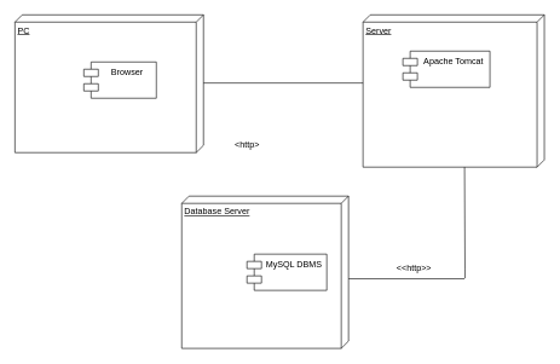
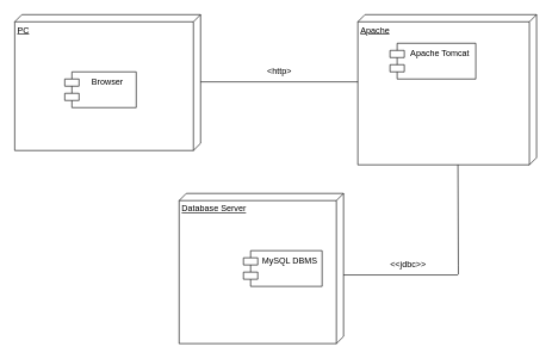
- <mxCell id="3" value="Server" style="verticalAlign=top;align=left;spacingTop=8;spacingLeft=2;spacingRight=12;shape=cube;size=10;direction=south;fontStyle=4;html=1;" vertex="1" parent="1"><mxGeometry x="500" y="20" width="250" height="210" as="geometry" /></mxCell>
+ <mxCell id="3" value="Apache" style="verticalAlign=top;align=left;spacingTop=8;spacingLeft=2;spacingRight=12;shape=cube;size=10;direction=south;fontStyle=4;html=1;" vertex="1" parent="1"><mxGeometry x="500" y="20" width="250" height="210" as="geometry" /></mxCell>
- <mxCell id="5" value="Apache Tomcat" style="shape=module;align=left;spacingLeft=20;align=center;verticalAlign=top;" vertex="1" parent="1"><mxGeometry x="555" y="70" width="120" height="50" as="geometry" /></mxCell>
+ <mxCell id="5" value="Apache Tomcat" style="shape=module;align=left;spacingLeft=20;align=center;verticalAlign=top;" vertex="1" parent="1"><mxGeometry x="545" y="60" width="120" height="50" as="geometry" /></mxCell>
- <mxCell id="6" value="Browser" style="shape=module;align=left;spacingLeft=20;align=center;verticalAlign=top;" vertex="1" parent="1"><mxGeometry x="115" y="85" width="100" height="50" as="geometry" /></mxCell>
+ <mxCell id="6" value="Browser" style="shape=module;align=left;spacingLeft=20;align=center;verticalAlign=top;" vertex="1" parent="1"><mxGeometry x="90" y="100" width="100" height="50" as="geometry" /></mxCell>
- <mxCell id="12" value="&amp;lt;http&amp;gt;" style="text;html=1;align=center;verticalAlign=middle;resizable=0;points=[];autosize=1;strokeColor=none;fillColor=none;" vertex="1" parent="1"><mxGeometry x="315" y="190" width="50" height="20" as="geometry" /></mxCell>
+ <mxCell id="12" value="&amp;lt;http&amp;gt;" style="text;html=1;align=center;verticalAlign=middle;resizable=0;points=[];autosize=1;strokeColor=none;fillColor=none;" vertex="1" parent="1"><mxGeometry x="365" y="90" width="50" height="20" as="geometry" /></mxCell>
- <mxCell id="11" value="&amp;lt;&amp;lt;http&amp;gt;&amp;gt;" style="text;html=1;align=center;verticalAlign=middle;resizable=0;points=[];autosize=1;strokeColor=none;fillColor=none;" vertex="1" parent="1"><mxGeometry x="535" y="360" width="70" height="20" as="geometry" /></mxCell>
+ <mxCell id="11" value="&amp;lt;&amp;lt;jdbc&amp;gt;&amp;gt;" style="text;html=1;align=center;verticalAlign=middle;resizable=0;points=[];autosize=1;strokeColor=none;fillColor=none;" vertex="1" parent="1"><mxGeometry x="535" y="360" width="70" height="20" as="geometry" /></mxCell>
